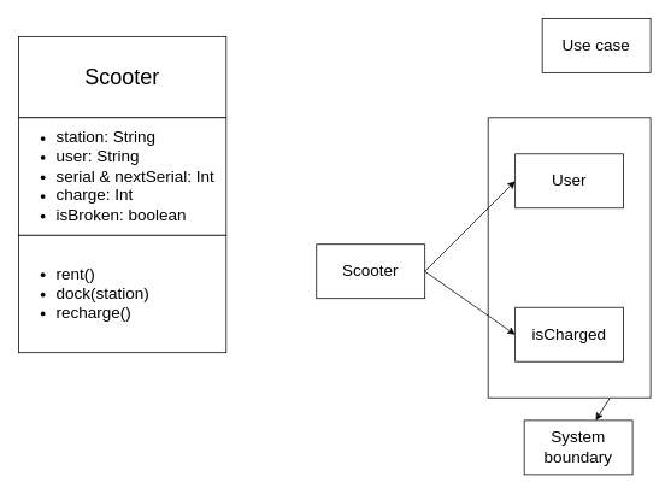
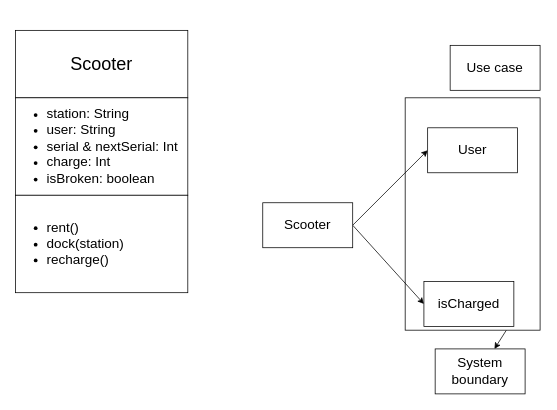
- <mxCell id="13" value="Use case" style="rounded=0;whiteSpace=wrap;html=1;fontSize=18;" parent="1" vertex="1"><mxGeometry x="600.004" y="20" width="120" height="60" as="geometry" /></mxCell>
+ <mxCell id="13" value="Use case" style="rounded=0;whiteSpace=wrap;html=1;fontSize=18;" parent="1" vertex="1"><mxGeometry x="600.004" y="60" width="120" height="60" as="geometry" /></mxCell>
- <mxCell id="12" value="isCharged" style="rounded=0;whiteSpace=wrap;html=1;fontSize=18;" parent="1" vertex="1"><mxGeometry x="570" y="340" width="120" height="60" as="geometry" /></mxCell>
+ <mxCell id="12" value="isCharged" style="rounded=0;whiteSpace=wrap;html=1;fontSize=18;" parent="1" vertex="1"><mxGeometry x="565" y="375" width="120" height="60" as="geometry" /></mxCell>
